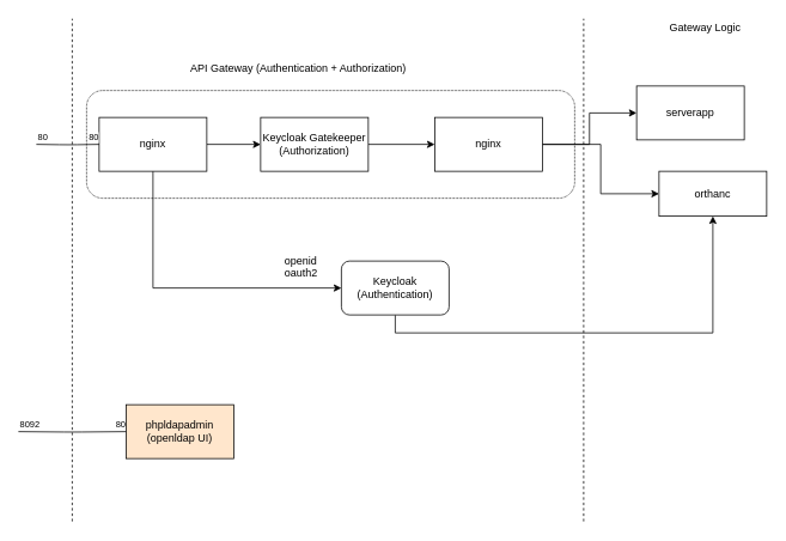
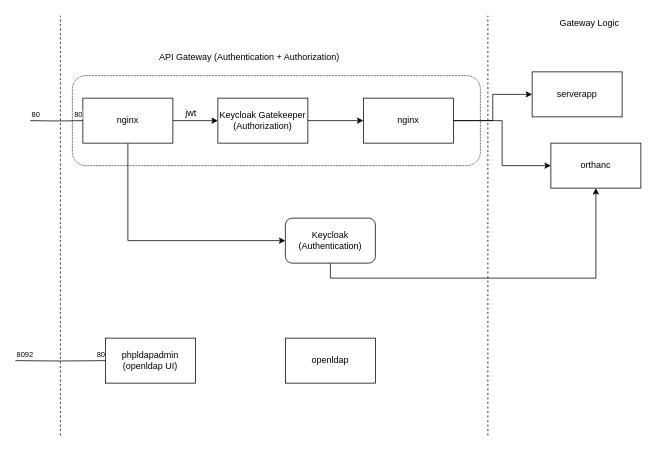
+ <mxCell id="28" value="jwt" style="text;html=1;resizable=0;points=[];autosize=1;align=left;verticalAlign=top;spacingTop=-4;" vertex="1" parent="1"><mxGeometry x="245" y="140" width="30" height="20" as="geometry" /></mxCell>
- <mxCell id="18" value="orthanc" style="rounded=0;whiteSpace=wrap;html=1;flipH=1;" vertex="1" parent="1"><mxGeometry x="734" y="190" width="120" height="50" as="geometry" /></mxCell>
+ <mxCell id="18" value="orthanc" style="rounded=0;whiteSpace=wrap;html=1;flipH=1;" vertex="1" parent="1"><mxGeometry x="734" y="190" width="120" height="60" as="geometry" /></mxCell>
- <mxCell id="27" value="openid&lt;br&gt;oauth2&lt;br&gt;&lt;br&gt;" style="text;html=1;resizable=0;points=[];autosize=1;align=left;verticalAlign=top;spacingTop=-4;" vertex="1" parent="1"><mxGeometry x="315" y="280" width="50" height="40" as="geometry" /></mxCell>
- <mxCell id="9" value="phpldapadmin&lt;br&gt;(openldap UI)&lt;br&gt;" style="rounded=0;whiteSpace=wrap;html=1;fillColor=#ffe6cc;" parent="1" vertex="1"><mxGeometry x="140" y="450" width="120" height="60" as="geometry" /></mxCell>
+ <mxCell id="9" value="phpldapadmin&lt;br&gt;(openldap UI)&lt;br&gt;" style="rounded=0;whiteSpace=wrap;html=1;" parent="1" vertex="1"><mxGeometry x="140" y="450" width="120" height="60" as="geometry" /></mxCell>
+ <mxCell id="10" value="openldap" style="rounded=0;whiteSpace=wrap;html=1;" parent="1" vertex="1"><mxGeometry x="380" y="450" width="120" height="60" as="geometry" /></mxCell>
